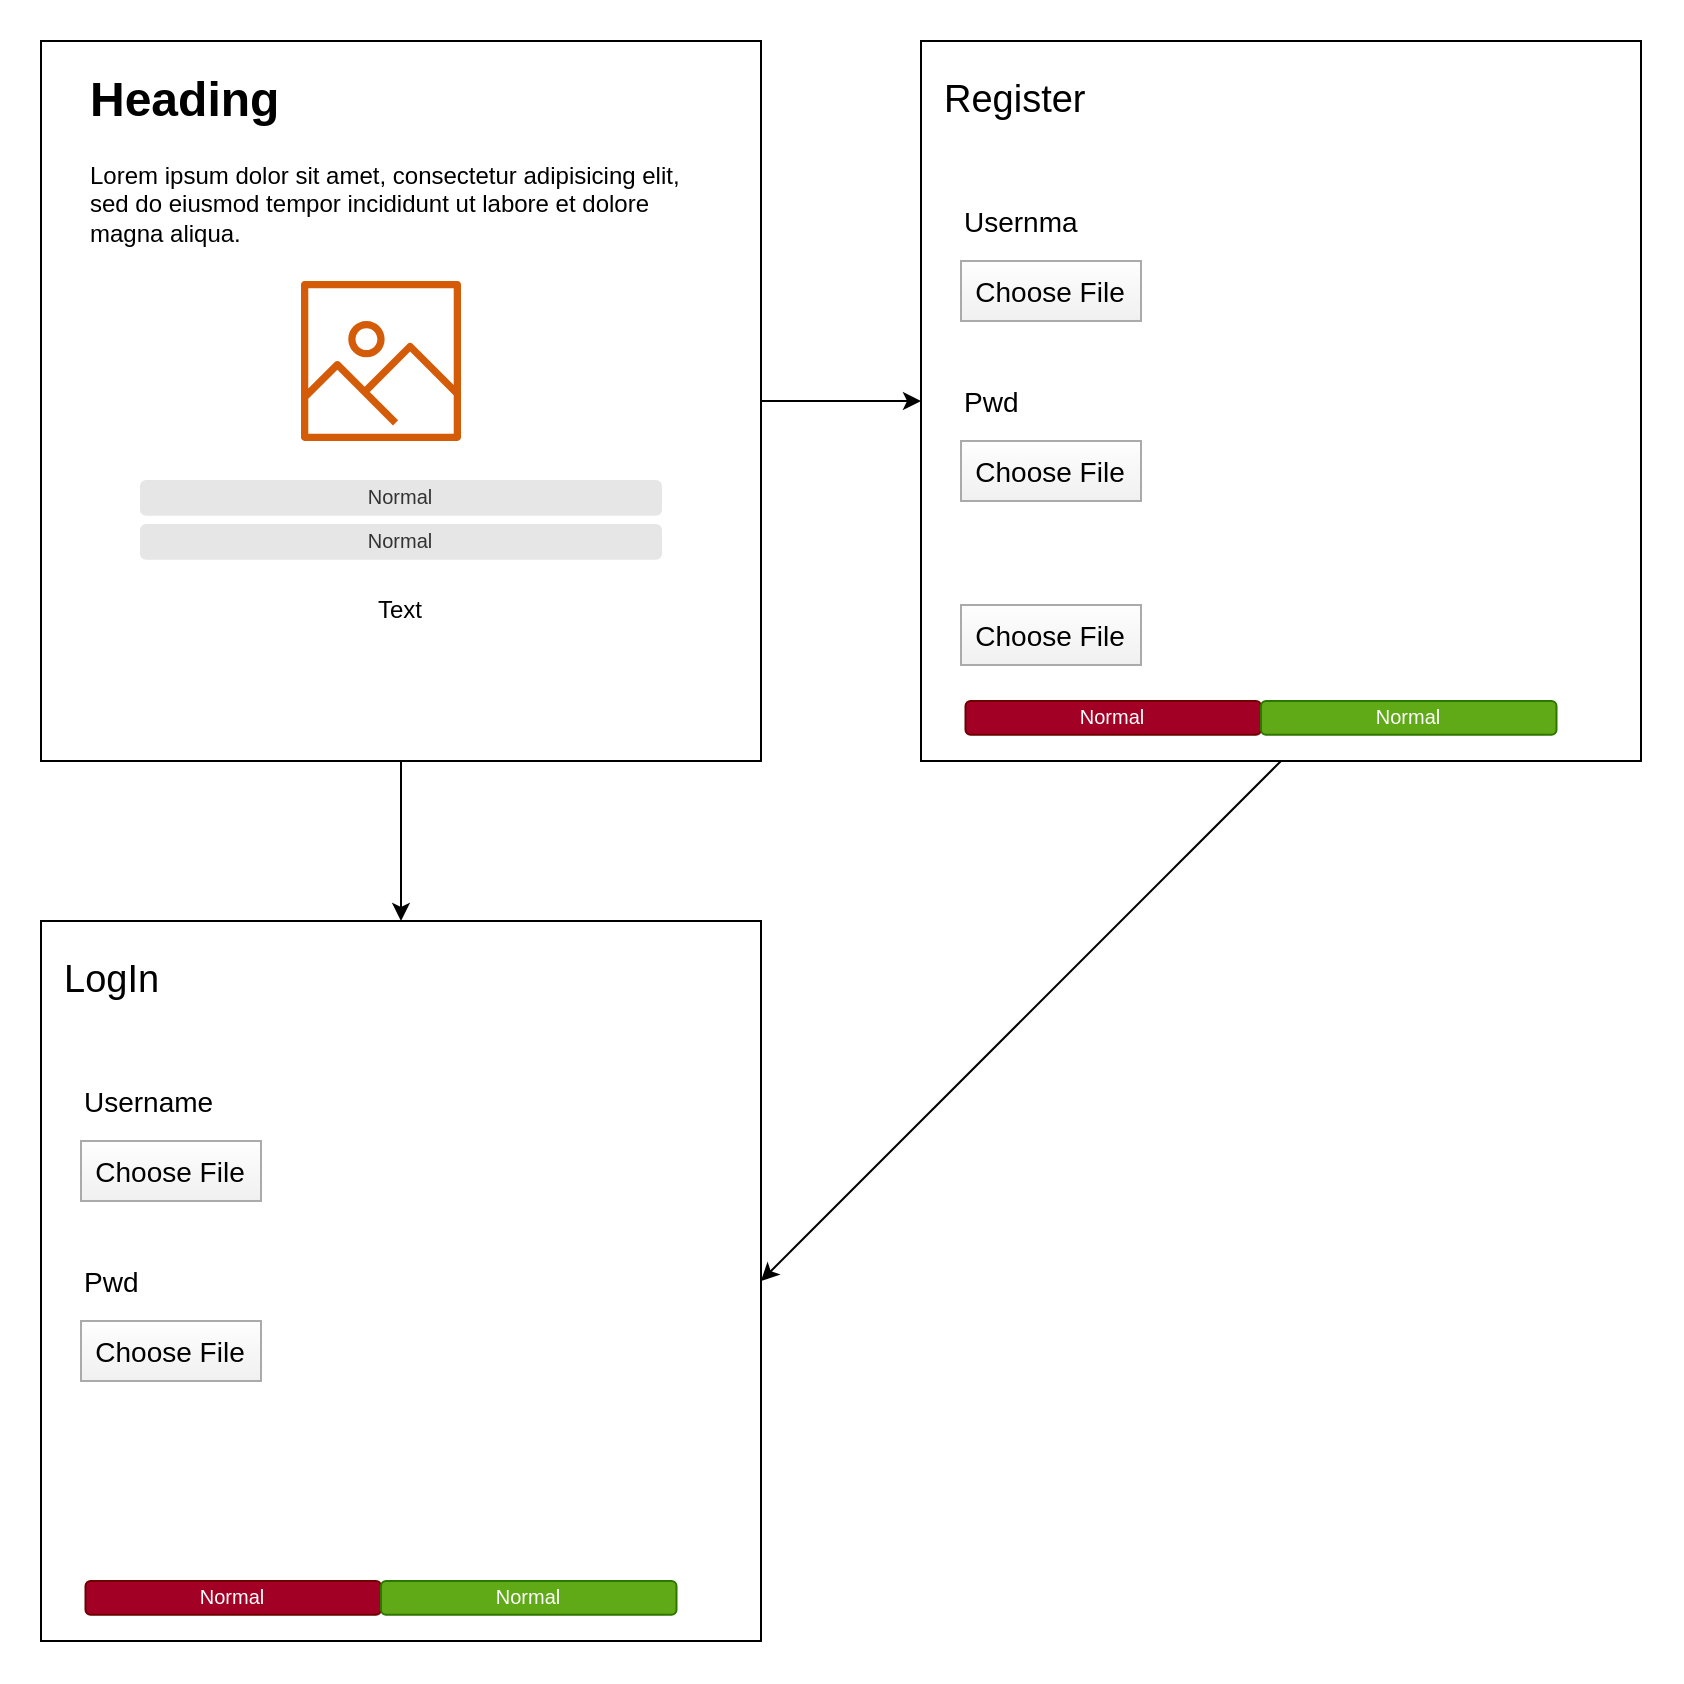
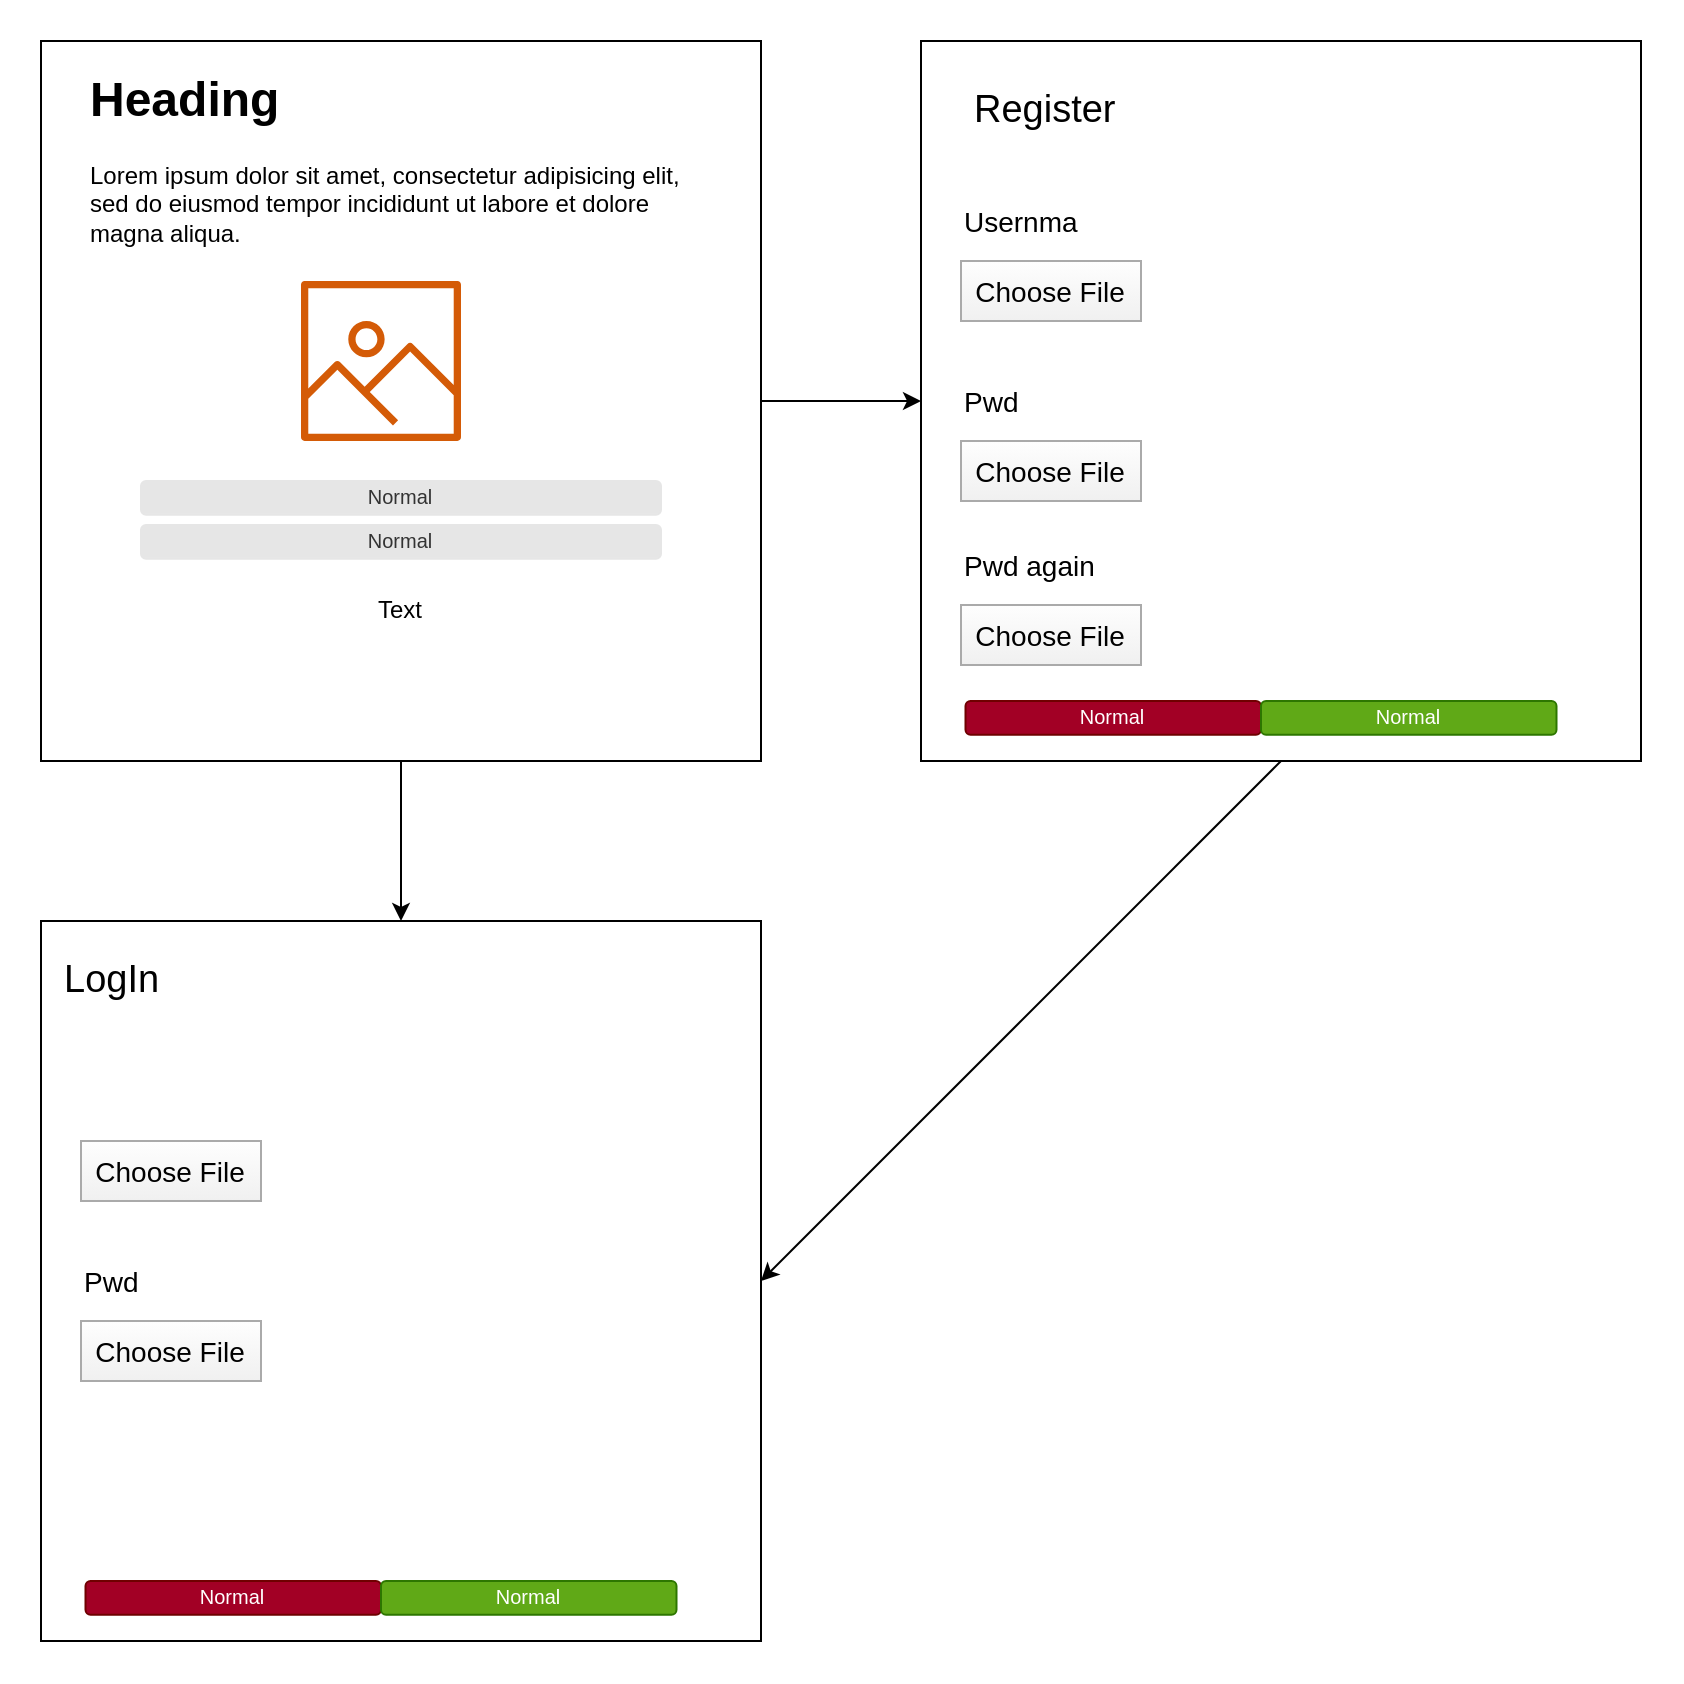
- <mxCell id="11" value="&lt;font style=&quot;font-size: 19px&quot;&gt;Register&lt;/font&gt;" style="text;html=1;strokeColor=none;fillColor=none;align=left;verticalAlign=middle;whiteSpace=wrap;rounded=0;" vertex="1" parent="1"><mxGeometry x="470" y="30" width="130" height="40" as="geometry" /></mxCell>
+ <mxCell id="11" value="&lt;font style=&quot;font-size: 19px&quot;&gt;Register&lt;/font&gt;" style="text;html=1;strokeColor=none;fillColor=none;align=left;verticalAlign=middle;whiteSpace=wrap;rounded=0;" vertex="1" parent="1"><mxGeometry x="485" y="35" width="130" height="40" as="geometry" /></mxCell>
+ <mxCell id="16" value="Pwd again" style="fillColor=none;strokeColor=none;align=left;fontSize=14;" vertex="1" parent="1"><mxGeometry x="480" y="262" width="150" height="40" as="geometry" /></mxCell>
- <mxCell id="22" value="Username" style="fillColor=none;strokeColor=none;align=left;fontSize=14;" vertex="1" parent="1"><mxGeometry x="40" y="530" width="150" height="40" as="geometry" /></mxCell>
